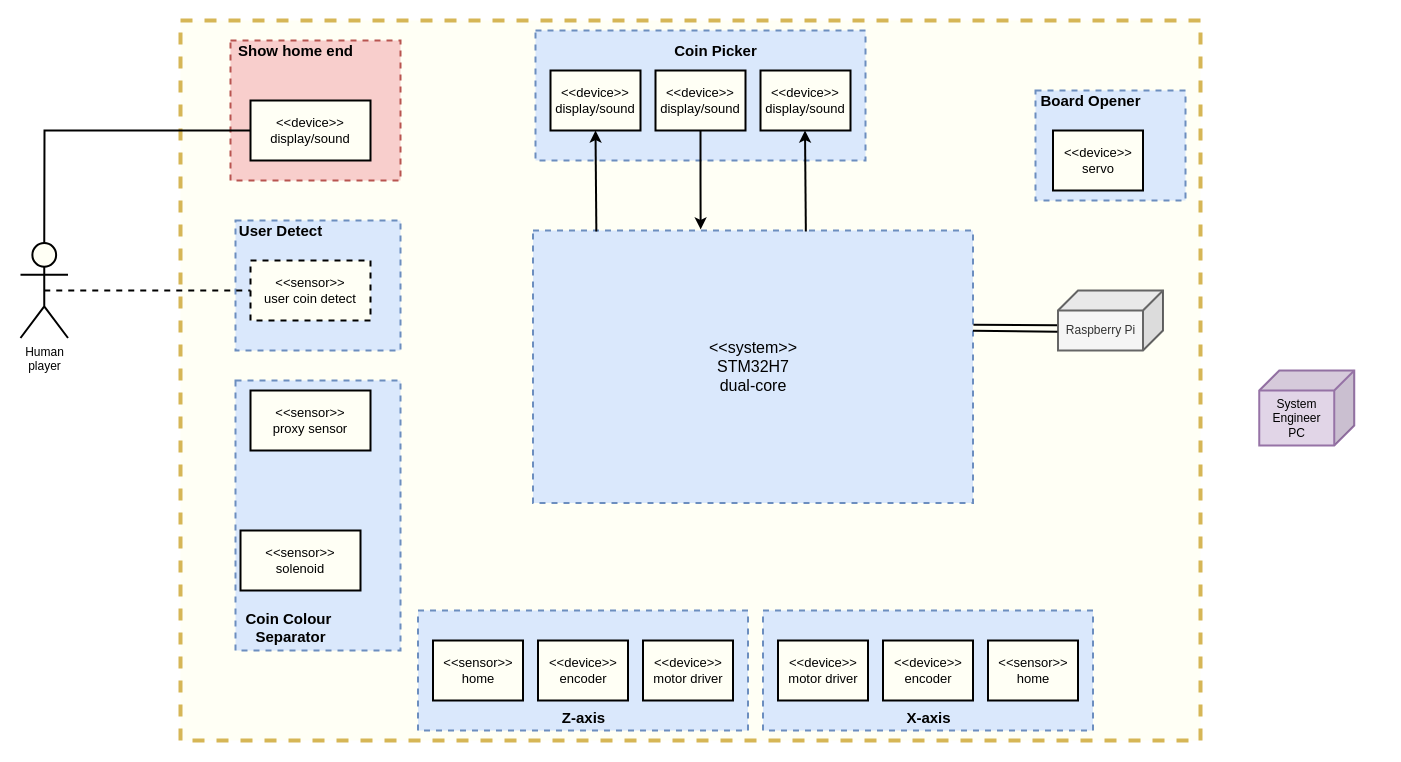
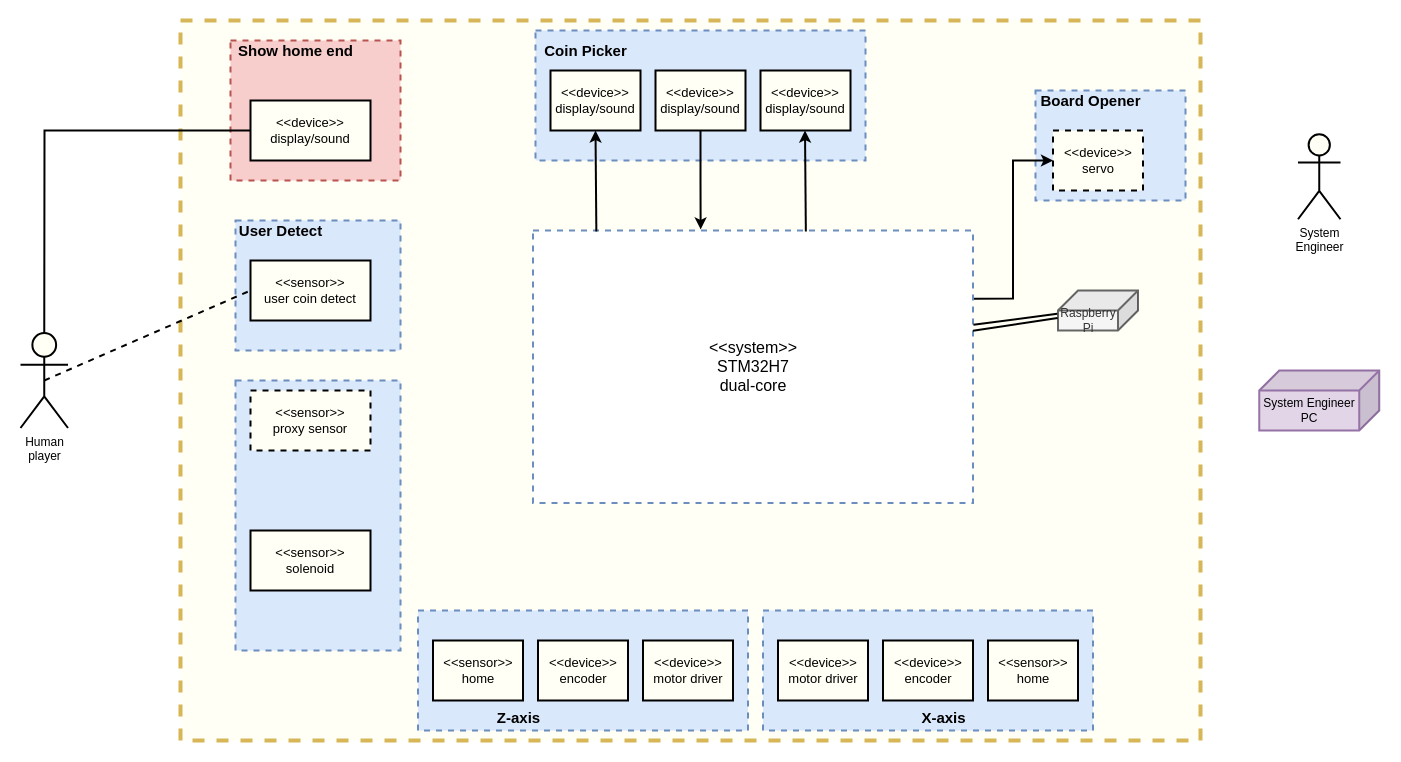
- <mxCell id="14" value="&lt;b&gt;&lt;font style=&quot;font-size: 15px&quot;&gt;Coin Picker&lt;/font&gt;&lt;/b&gt;" style="text;html=1;align=center;verticalAlign=middle;resizable=0;points=[];autosize=1;strokeColor=none;fillColor=none;fontSize=13;fontColor=none;" parent="1" vertex="1"><mxGeometry x="665" y="40" width="100" height="20" as="geometry" /></mxCell>
+ <mxCell id="14" value="&lt;b&gt;&lt;font style=&quot;font-size: 15px&quot;&gt;Coin Picker&lt;/font&gt;&lt;/b&gt;" style="text;html=1;align=center;verticalAlign=middle;resizable=0;points=[];autosize=1;strokeColor=none;fillColor=none;fontSize=13;fontColor=none;" parent="1" vertex="1"><mxGeometry x="535" y="40" width="100" height="20" as="geometry" /></mxCell>
- <mxCell id="36" value="&amp;lt;&amp;lt;device&amp;gt;&amp;gt;&lt;br&gt;servo" style="rounded=0;whiteSpace=wrap;html=1;fontSize=13;fontColor=none;strokeWidth=2;fillColor=#FFFFF5;gradientColor=none;" parent="1" vertex="1"><mxGeometry x="1052.5" y="130" width="90" height="60" as="geometry" /></mxCell>
+ <mxCell id="36" value="&amp;lt;&amp;lt;device&amp;gt;&amp;gt;&lt;br&gt;servo" style="rounded=0;whiteSpace=wrap;html=1;fontSize=13;fontColor=none;strokeWidth=2;fillColor=#FFFFF5;gradientColor=none;dashed=1;" parent="1" vertex="1"><mxGeometry x="1052.5" y="130" width="90" height="60" as="geometry" /></mxCell>
+ <mxCell id="9" value="System&lt;br&gt;Engineer" style="shape=umlActor;verticalLabelPosition=bottom;verticalAlign=top;html=1;strokeWidth=2;fillColor=#FFFFF5;gradientColor=none;" parent="1" vertex="1"><mxGeometry x="1297.5" y="133.75" width="42.5" height="85" as="geometry" /></mxCell>
+ <mxCell id="7" style="edgeStyle=orthogonalEdgeStyle;rounded=0;orthogonalLoop=1;jettySize=auto;html=1;exitX=1;exitY=0.25;exitDx=0;exitDy=0;entryX=0;entryY=0.5;entryDx=0;entryDy=0;fontSize=15;fontColor=none;strokeWidth=2;" parent="1" source="8" target="36" edge="1"><mxGeometry relative="1" as="geometry" /></mxCell>
- <mxCell id="10" value="Human&lt;br&gt;player" style="shape=umlActor;verticalLabelPosition=bottom;verticalAlign=top;html=1;strokeWidth=2;fillColor=#FFFFF5;gradientColor=none;" parent="1" vertex="1"><mxGeometry x="20" y="242.5" width="47.5" height="95" as="geometry" /></mxCell>
+ <mxCell id="10" value="Human&lt;br&gt;player" style="shape=umlActor;verticalLabelPosition=bottom;verticalAlign=top;html=1;strokeWidth=2;fillColor=#FFFFF5;gradientColor=none;" parent="1" vertex="1"><mxGeometry x="20" y="332.5" width="47.5" height="95" as="geometry" /></mxCell>
- <mxCell id="30" value="&amp;lt;&amp;lt;sensor&amp;gt;&amp;gt;&lt;br&gt;user coin detect" style="rounded=0;whiteSpace=wrap;html=1;fontSize=13;fontColor=none;strokeWidth=2;fillColor=#FFFFF5;gradientColor=none;dashed=1;" parent="1" vertex="1"><mxGeometry x="250" y="260" width="120" height="60" as="geometry" /></mxCell>
+ <mxCell id="30" value="&amp;lt;&amp;lt;sensor&amp;gt;&amp;gt;&lt;br&gt;user coin detect" style="rounded=0;whiteSpace=wrap;html=1;fontSize=13;fontColor=none;strokeWidth=2;fillColor=#FFFFF5;gradientColor=none;" parent="1" vertex="1"><mxGeometry x="250" y="260" width="120" height="60" as="geometry" /></mxCell>
- <mxCell id="11" value="Raspberry Pi" style="shape=cube;whiteSpace=wrap;html=1;boundedLbl=1;backgroundOutline=1;darkOpacity=0.05;darkOpacity2=0.1;strokeWidth=2;fillColor=#f5f5f5;fontColor=#333333;strokeColor=#666666;flipH=1;flipV=0;" parent="1" vertex="1"><mxGeometry x="1057.5" y="290" width="105" height="60" as="geometry" /></mxCell>
+ <mxCell id="11" value="Raspberry Pi" style="shape=cube;whiteSpace=wrap;html=1;boundedLbl=1;backgroundOutline=1;darkOpacity=0.05;darkOpacity2=0.1;strokeWidth=2;fillColor=#f5f5f5;fontColor=#333333;strokeColor=#666666;flipH=1;flipV=0;" parent="1" vertex="1"><mxGeometry x="1057.5" y="290" width="80" height="40" as="geometry" /></mxCell>
- <mxCell id="8" value="&lt;font style=&quot;font-size: 16px&quot;&gt;&amp;lt;&amp;lt;system&amp;gt;&amp;gt;&lt;br&gt;STM32H7&lt;br&gt;dual-core&lt;/font&gt;" style="rounded=0;whiteSpace=wrap;html=1;dashed=1;strokeWidth=2;fillColor=#dae8fc;strokeColor=#6c8ebf;" parent="1" vertex="1"><mxGeometry x="532.5" y="230" width="440" height="272.5" as="geometry" /></mxCell>
+ <mxCell id="8" value="&lt;font style=&quot;font-size: 16px&quot;&gt;&amp;lt;&amp;lt;system&amp;gt;&amp;gt;&lt;br&gt;STM32H7&lt;br&gt;dual-core&lt;/font&gt;" style="rounded=0;whiteSpace=wrap;html=1;dashed=1;strokeWidth=2;fillColor=#ffffff;strokeColor=#6c8ebf;" parent="1" vertex="1"><mxGeometry x="532.5" y="230" width="440" height="272.5" as="geometry" /></mxCell>
- <mxCell id="37" value="System Engineer&lt;br&gt;PC" style="shape=cube;whiteSpace=wrap;html=1;boundedLbl=1;backgroundOutline=1;darkOpacity=0.05;darkOpacity2=0.1;strokeWidth=2;fillColor=#e1d5e7;strokeColor=#9673a6;flipV=0;flipH=1;" parent="1" vertex="1"><mxGeometry x="1258.75" y="370" width="95" height="75" as="geometry" /></mxCell>
+ <mxCell id="37" value="System Engineer&lt;br&gt;PC" style="shape=cube;whiteSpace=wrap;html=1;boundedLbl=1;backgroundOutline=1;darkOpacity=0.05;darkOpacity2=0.1;strokeWidth=2;fillColor=#e1d5e7;strokeColor=#9673a6;flipV=0;flipH=1;" parent="1" vertex="1"><mxGeometry x="1258.75" y="370" width="120" height="60" as="geometry" /></mxCell>
- <mxCell id="33" value="&amp;lt;&amp;lt;sensor&amp;gt;&amp;gt;&lt;br&gt;proxy sensor" style="rounded=0;whiteSpace=wrap;html=1;fontSize=13;fontColor=none;strokeWidth=2;fillColor=#FFFFF5;gradientColor=none;" parent="1" vertex="1"><mxGeometry x="250" y="390" width="120" height="60" as="geometry" /></mxCell>
+ <mxCell id="33" value="&amp;lt;&amp;lt;sensor&amp;gt;&amp;gt;&lt;br&gt;proxy sensor" style="rounded=0;whiteSpace=wrap;html=1;fontSize=13;fontColor=none;strokeWidth=2;fillColor=#FFFFF5;gradientColor=none;dashed=1;" parent="1" vertex="1"><mxGeometry x="250" y="390" width="120" height="60" as="geometry" /></mxCell>
- <mxCell id="34" value="&amp;lt;&amp;lt;sensor&amp;gt;&amp;gt;&lt;br&gt;solenoid" style="rounded=0;whiteSpace=wrap;html=1;fontSize=13;fontColor=none;strokeWidth=2;fillColor=#FFFFF5;gradientColor=none;" parent="1" vertex="1"><mxGeometry x="240" y="530" width="120" height="60" as="geometry" /></mxCell>
+ <mxCell id="34" value="&amp;lt;&amp;lt;sensor&amp;gt;&amp;gt;&lt;br&gt;solenoid" style="rounded=0;whiteSpace=wrap;html=1;fontSize=13;fontColor=none;strokeWidth=2;fillColor=#FFFFF5;gradientColor=none;" parent="1" vertex="1"><mxGeometry x="250" y="530" width="120" height="60" as="geometry" /></mxCell>
- <mxCell id="35" value="Coin Colour&amp;nbsp;&lt;br&gt;Separator" style="text;html=1;align=center;verticalAlign=middle;resizable=0;points=[];autosize=1;strokeColor=none;fillColor=none;fontSize=15;fontColor=none;fontStyle=1" parent="1" vertex="1"><mxGeometry x="235" y="607" width="110" height="40" as="geometry" /></mxCell>
- <mxCell id="31" value="&lt;b&gt;Z-axis&lt;/b&gt;" style="text;html=1;align=center;verticalAlign=middle;resizable=0;points=[];autosize=1;strokeColor=none;fillColor=none;fontSize=15;fontColor=none;" parent="1" vertex="1"><mxGeometry x="552.5" y="707" width="60" height="20" as="geometry" /></mxCell>
+ <mxCell id="31" value="&lt;b&gt;Z-axis&lt;/b&gt;" style="text;html=1;align=center;verticalAlign=middle;resizable=0;points=[];autosize=1;strokeColor=none;fillColor=none;fontSize=15;fontColor=none;" parent="1" vertex="1"><mxGeometry x="487.5" y="707" width="60" height="20" as="geometry" /></mxCell>
- <mxCell id="32" value="&lt;b&gt;X-axis&lt;/b&gt;" style="text;html=1;align=center;verticalAlign=middle;resizable=0;points=[];autosize=1;strokeColor=none;fillColor=none;fontSize=15;fontColor=none;" parent="1" vertex="1"><mxGeometry x="897.5" y="707" width="60" height="20" as="geometry" /></mxCell>
+ <mxCell id="32" value="&lt;b&gt;X-axis&lt;/b&gt;" style="text;html=1;align=center;verticalAlign=middle;resizable=0;points=[];autosize=1;strokeColor=none;fillColor=none;fontSize=15;fontColor=none;" parent="1" vertex="1"><mxGeometry x="912.5" y="707" width="60" height="20" as="geometry" /></mxCell>
